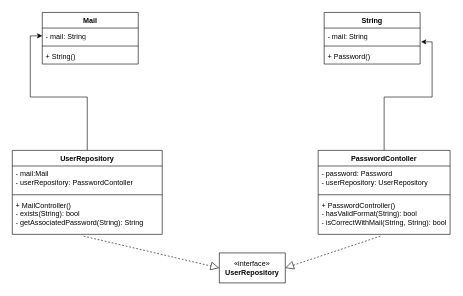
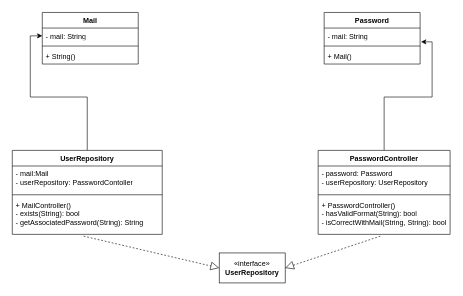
- <mxCell id="16" value="String" style="swimlane;fontStyle=1;align=center;verticalAlign=top;childLayout=stackLayout;horizontal=1;startSize=26;horizontalStack=0;resizeParent=1;resizeParentMax=0;resizeLast=0;collapsible=1;marginBottom=0;whiteSpace=wrap;html=1;" vertex="1" parent="1"><mxGeometry x="540" y="20" width="160" height="86" as="geometry" /></mxCell>
+ <mxCell id="16" value="Password" style="swimlane;fontStyle=1;align=center;verticalAlign=top;childLayout=stackLayout;horizontal=1;startSize=26;horizontalStack=0;resizeParent=1;resizeParentMax=0;resizeLast=0;collapsible=1;marginBottom=0;whiteSpace=wrap;html=1;" vertex="1" parent="1"><mxGeometry x="540" y="20" width="160" height="86" as="geometry" /></mxCell>
- <mxCell id="19" value="+ Password()" style="text;strokeColor=none;fillColor=none;align=left;verticalAlign=top;spacingLeft=4;spacingRight=4;overflow=hidden;rotatable=0;points=[[0,0.5],[1,0.5]];portConstraint=eastwest;whiteSpace=wrap;html=1;" vertex="1" parent="16"><mxGeometry y="60" width="160" height="26" as="geometry" /></mxCell>
+ <mxCell id="19" value="+ Mail()" style="text;strokeColor=none;fillColor=none;align=left;verticalAlign=top;spacingLeft=4;spacingRight=4;overflow=hidden;rotatable=0;points=[[0,0.5],[1,0.5]];portConstraint=eastwest;whiteSpace=wrap;html=1;" vertex="1" parent="16"><mxGeometry y="60" width="160" height="26" as="geometry" /></mxCell>
- <mxCell id="12" value="PasswordContoller" style="swimlane;fontStyle=1;align=center;verticalAlign=top;childLayout=stackLayout;horizontal=1;startSize=26;horizontalStack=0;resizeParent=1;resizeParentMax=0;resizeLast=0;collapsible=1;marginBottom=0;whiteSpace=wrap;html=1;" vertex="1" parent="1"><mxGeometry x="530" y="250" width="220" height="140" as="geometry" /></mxCell>
+ <mxCell id="12" value="PasswordController" style="swimlane;fontStyle=1;align=center;verticalAlign=top;childLayout=stackLayout;horizontal=1;startSize=26;horizontalStack=0;resizeParent=1;resizeParentMax=0;resizeLast=0;collapsible=1;marginBottom=0;whiteSpace=wrap;html=1;" vertex="1" parent="1"><mxGeometry x="530" y="250" width="220" height="140" as="geometry" /></mxCell>
